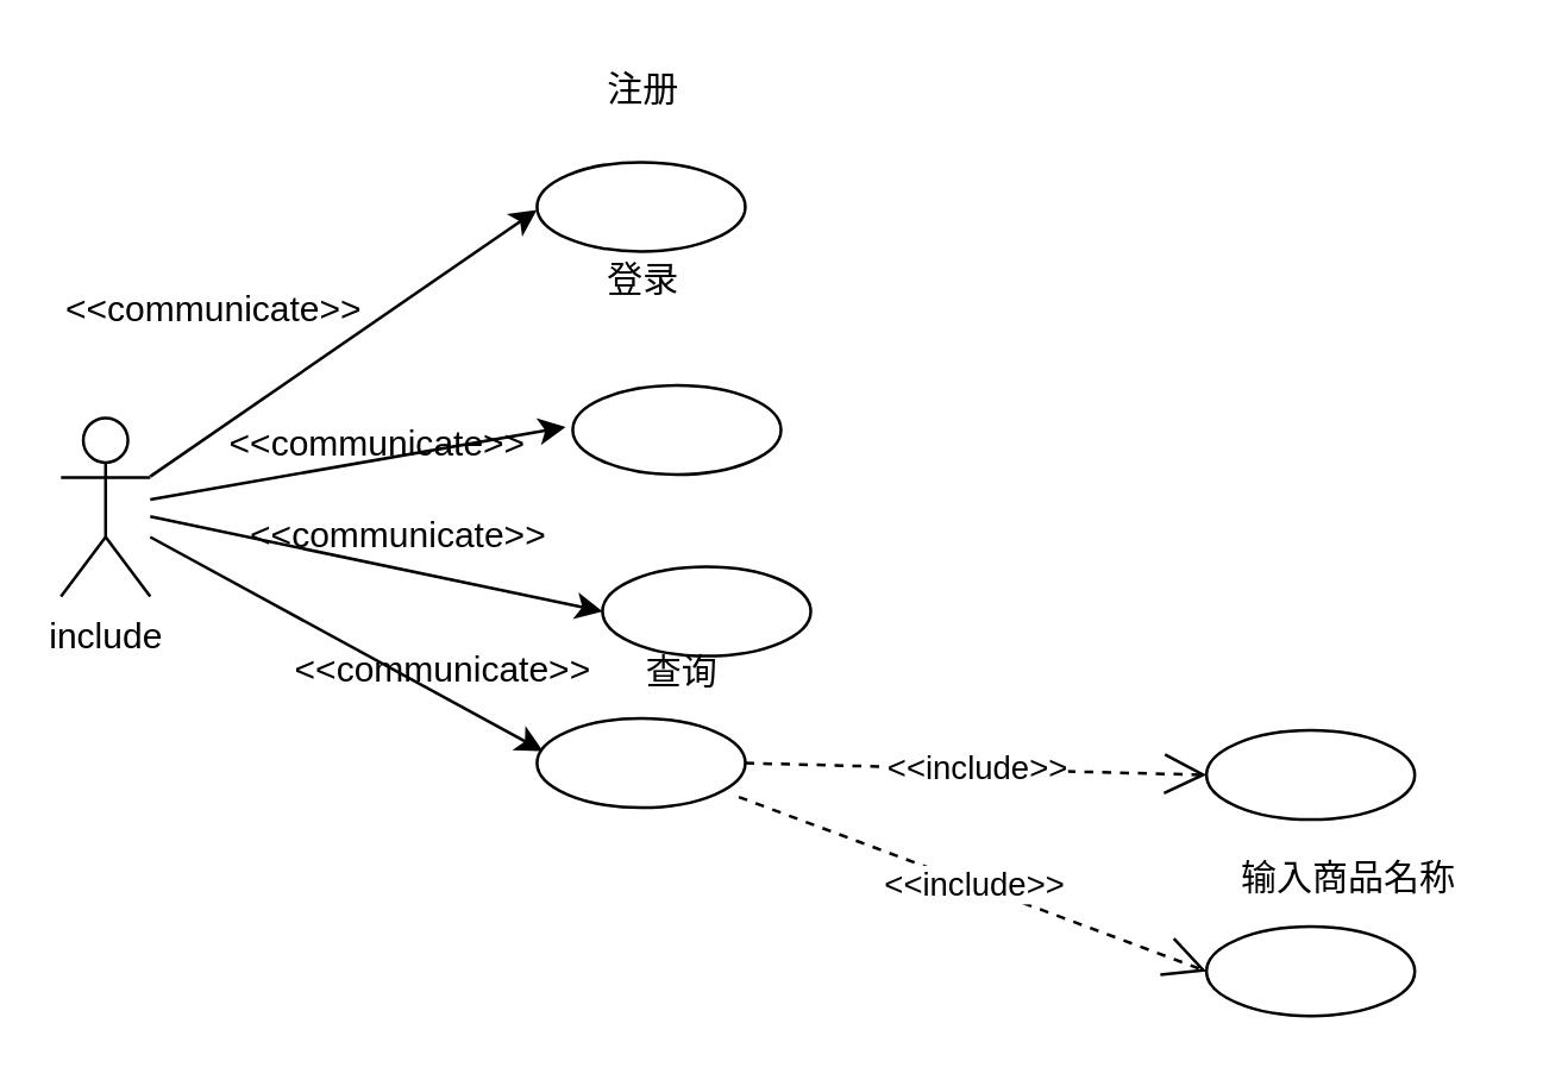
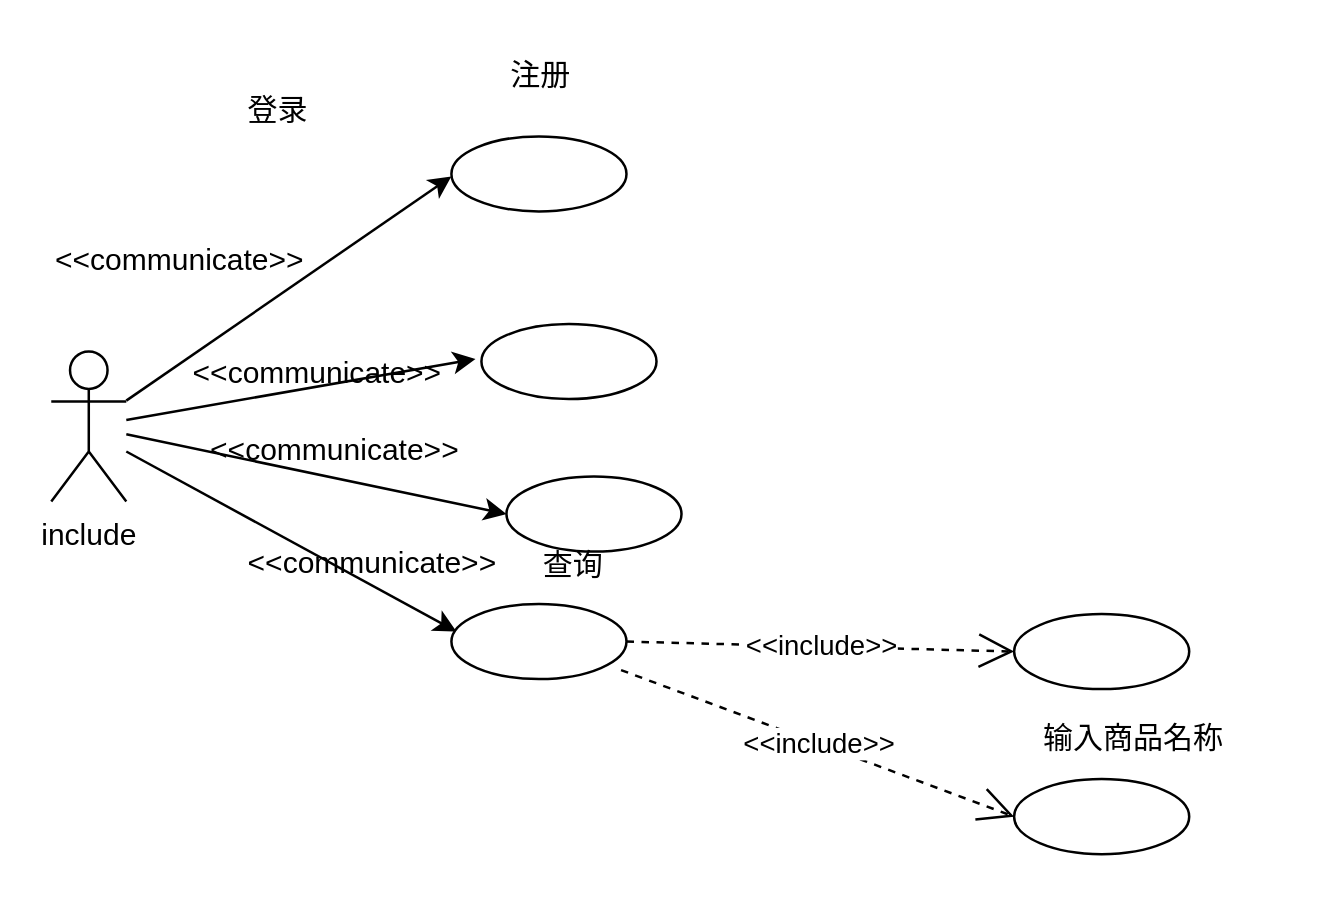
- <mxCell id="7" value="登录&lt;br&gt;" parent="1" style="text;html=1;resizable=0;points=[];autosize=1;align=left;verticalAlign=top;spacingTop=-4;" vertex="1"><mxGeometry as="geometry" y="84" x="202" width="40" height="20" /></mxCell>
+ <mxCell id="7" value="登录&lt;br&gt;" parent="1" style="text;html=1;resizable=0;points=[];autosize=1;align=left;verticalAlign=top;spacingTop=-4;" vertex="1"><mxGeometry x="97" y="34" as="geometry" width="40" height="20" /></mxCell>
